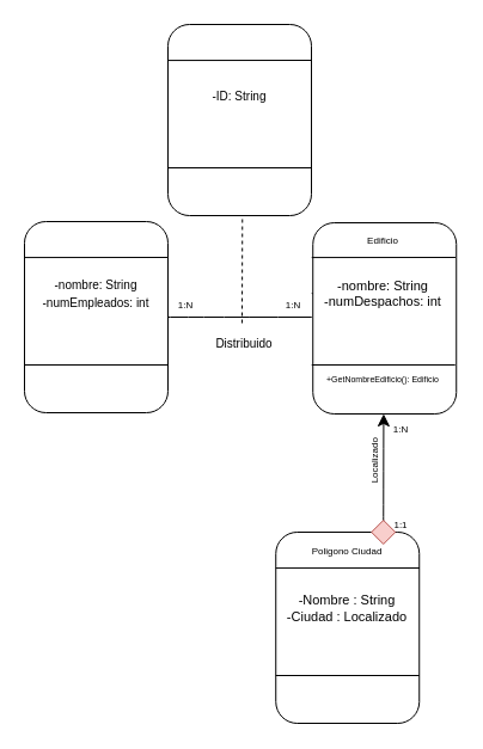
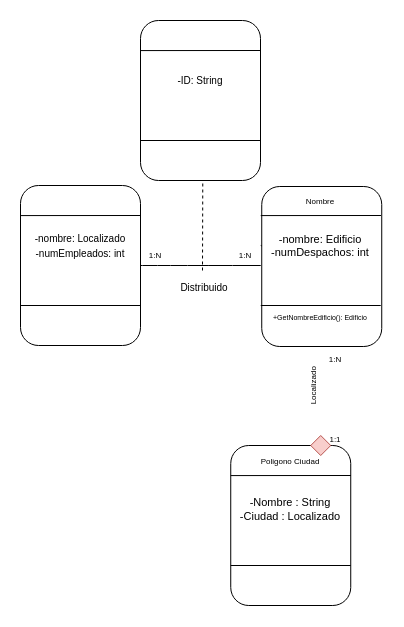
- <mxCell id="29" value="&lt;span style=&quot;font-size: 8px;&quot;&gt;Edificio&lt;/span&gt;" style="text;html=1;align=center;verticalAlign=middle;whiteSpace=wrap;rounded=0;" parent="1" vertex="1"><mxGeometry x="260.24" y="185" width="120" height="30" as="geometry" /></mxCell>
+ <mxCell id="29" value="&lt;span style=&quot;font-size: 8px;&quot;&gt;Nombre&lt;/span&gt;" style="text;html=1;align=center;verticalAlign=middle;whiteSpace=wrap;rounded=0;" parent="1" vertex="1"><mxGeometry x="260.24" y="185" width="120" height="30" as="geometry" /></mxCell>
- <mxCell id="14" value="&lt;font size=&quot;1&quot;&gt;-nombre: String&lt;/font&gt;&lt;div&gt;&lt;font size=&quot;1&quot;&gt;-numEmpleados: int&lt;/font&gt;&lt;/div&gt;" style="text;html=1;align=center;verticalAlign=middle;whiteSpace=wrap;rounded=0;" parent="9" vertex="1"><mxGeometry y="40" width="120" height="40" as="geometry" /></mxCell>
+ <mxCell id="14" value="&lt;font size=&quot;1&quot;&gt;-nombre: Localizado&lt;/font&gt;&lt;div&gt;&lt;font size=&quot;1&quot;&gt;-numEmpleados: int&lt;/font&gt;&lt;/div&gt;" style="text;html=1;align=center;verticalAlign=middle;whiteSpace=wrap;rounded=0;" parent="9" vertex="1"><mxGeometry y="40" width="120" height="40" as="geometry" /></mxCell>
- <mxCell id="30" value="&lt;font style=&quot;font-size: 11px;&quot;&gt;-nombre: String&lt;/font&gt;&lt;div style=&quot;font-size: 11px;&quot;&gt;&lt;font style=&quot;font-size: 11px;&quot;&gt;-numDespachos: int&lt;/font&gt;&lt;/div&gt;" style="text;html=1;align=center;verticalAlign=middle;whiteSpace=wrap;rounded=0;" parent="1" vertex="1"><mxGeometry x="260.48" y="215" width="120" height="60" as="geometry" /></mxCell>
+ <mxCell id="30" value="&lt;font style=&quot;font-size: 11px;&quot;&gt;-nombre: Edificio&lt;/font&gt;&lt;div style=&quot;font-size: 11px;&quot;&gt;&lt;font style=&quot;font-size: 11px;&quot;&gt;-numDespachos: int&lt;/font&gt;&lt;/div&gt;" style="text;html=1;align=center;verticalAlign=middle;whiteSpace=wrap;rounded=0;" parent="1" vertex="1"><mxGeometry x="260.48" y="215" width="120" height="60" as="geometry" /></mxCell>
- <mxCell id="19" value="" style="endArrow=classic;html=1;rounded=0;fontSize=12;startSize=8;endSize=8;curved=1;exitX=0.75;exitY=0;exitDx=0;exitDy=0;endFill=1;" parent="1" source="7" target="31" edge="1"><mxGeometry width="50" height="50" relative="1" as="geometry"><mxPoint x="110.24" y="465" as="sourcePoint" /><mxPoint x="110.24" y="345" as="targetPoint" /></mxGeometry></mxCell>
